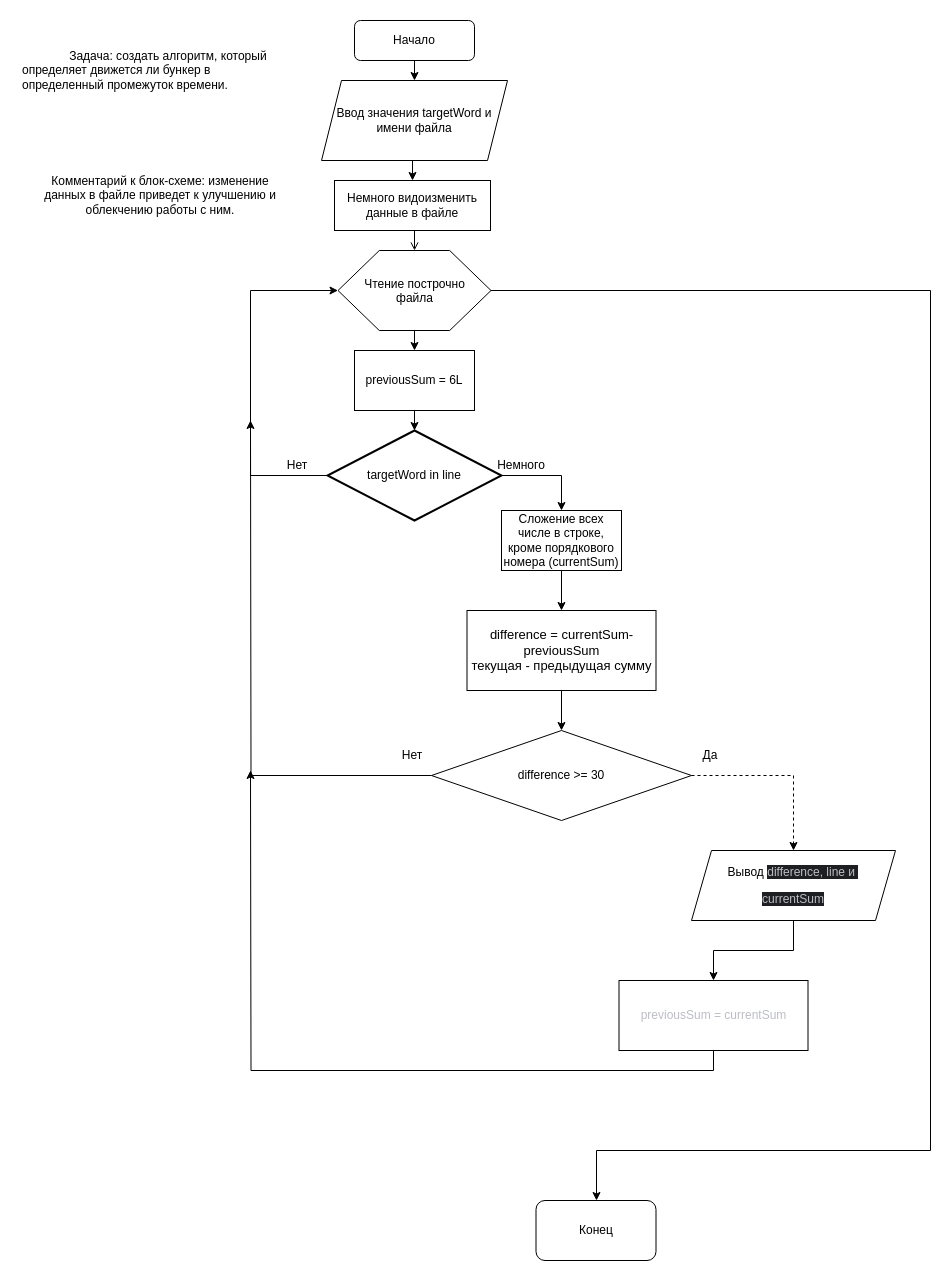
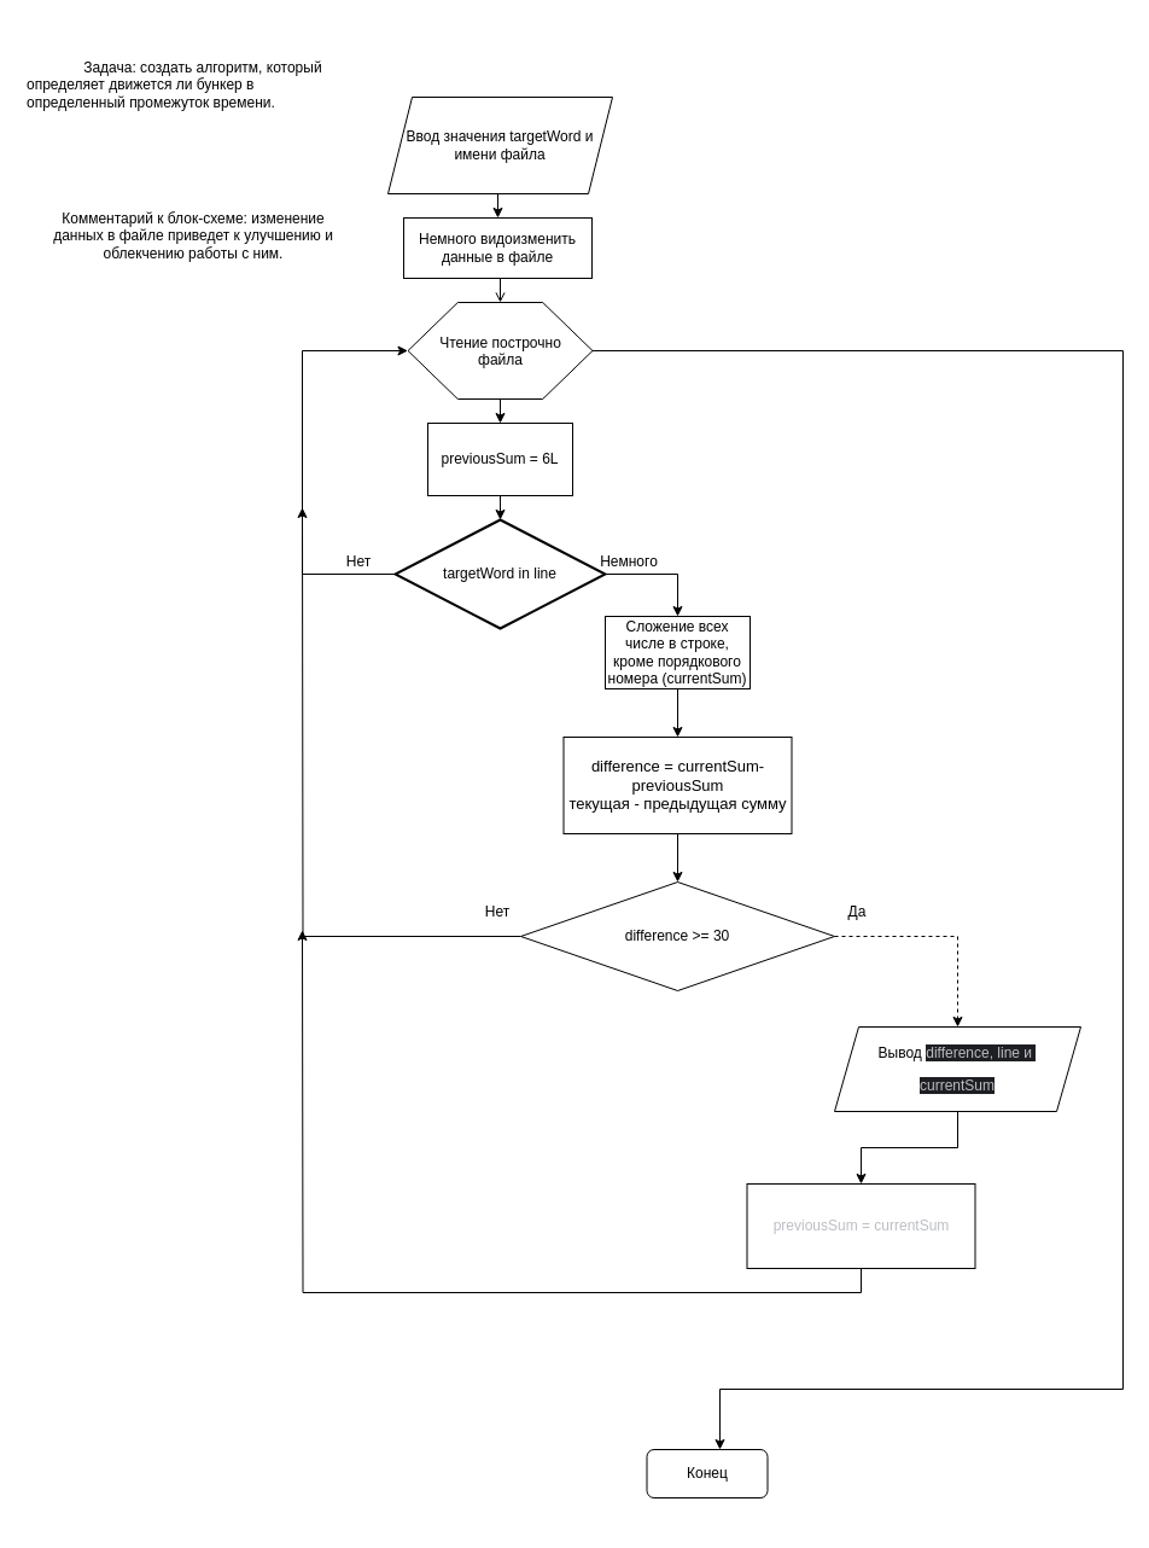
- <mxCell id="3" value="Начало" style="rounded=1;whiteSpace=wrap;html=1;fontSize=12;glass=0;strokeWidth=1;shadow=0;" parent="1" vertex="1"><mxGeometry x="354" y="20" width="120" height="40" as="geometry" /></mxCell>
- <mxCell id="2" style="edgeStyle=orthogonalEdgeStyle;rounded=0;orthogonalLoop=1;jettySize=auto;html=1;exitX=0.5;exitY=1;exitDx=0;exitDy=0;entryX=0.5;entryY=0;entryDx=0;entryDy=0;" edge="1" parent="1" source="3" target="5"><mxGeometry relative="1" as="geometry" /></mxCell>
- <mxCell id="31" value="Конец" style="rounded=1;whiteSpace=wrap;html=1;" vertex="1" parent="1"><mxGeometry x="535.5" y="1200" width="120" height="60" as="geometry" /></mxCell>
+ <mxCell id="31" value="Конец" style="rounded=1;whiteSpace=wrap;html=1;" vertex="1" parent="1"><mxGeometry x="535.5" y="1200" width="100" height="40" as="geometry" /></mxCell>
